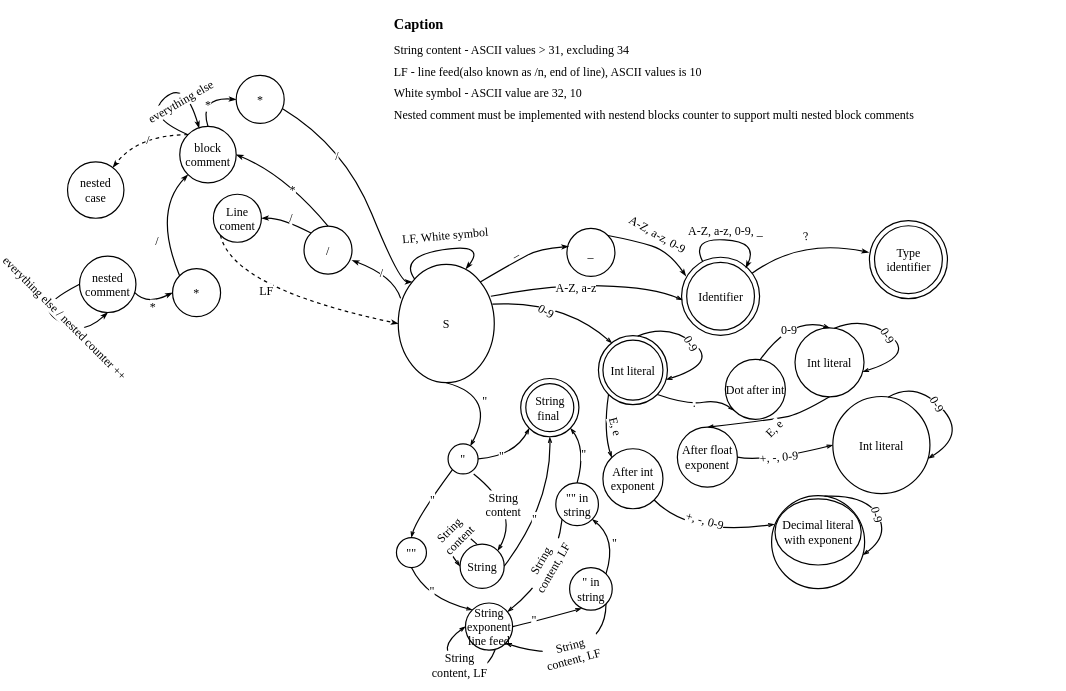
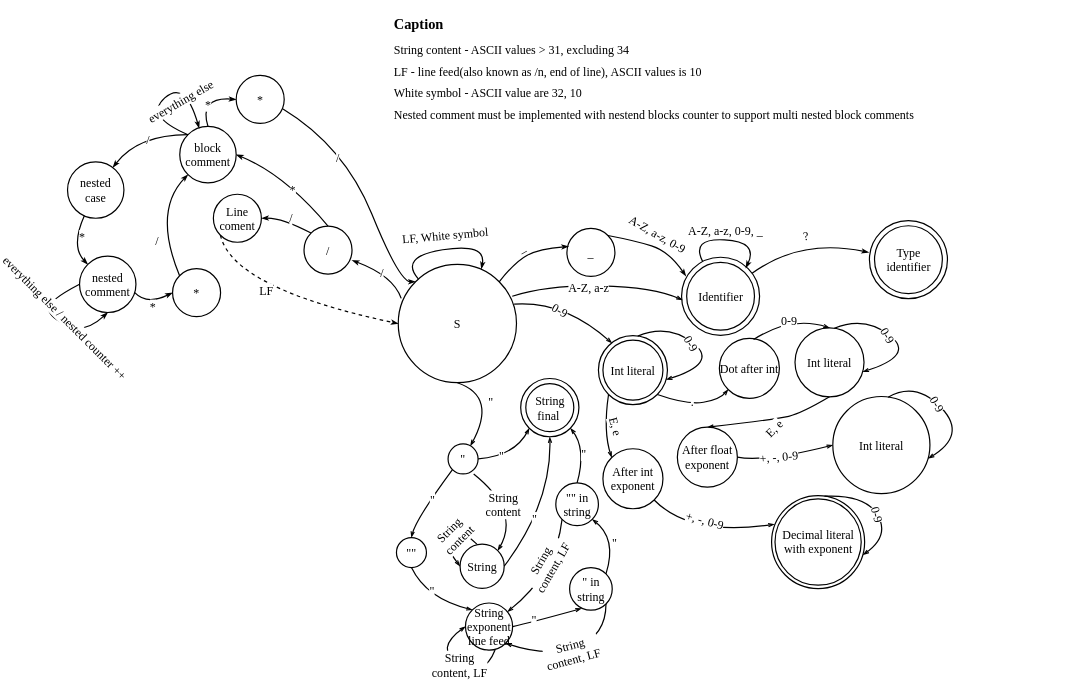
- <mxCell id="107" value="" style="curved=1;endArrow=classicThin;html=1;fontFamily=Times New Roman;fontSize=20;exitX=0;exitY=0;exitDx=0;exitDy=0;strokeWidth=2;endFill=1;dashed=1;" edge="1" parent="1" source="101" target="109"><mxGeometry width="50" height="50" relative="1" as="geometry"><mxPoint x="423" y="191" as="sourcePoint" /><mxPoint x="75" y="323" as="targetPoint" /><Array as="points"><mxPoint x="171" y="224" /></Array></mxGeometry></mxCell>
+ <mxCell id="107" value="" style="curved=1;endArrow=classicThin;html=1;fontFamily=Times New Roman;fontSize=20;exitX=0;exitY=0;exitDx=0;exitDy=0;strokeWidth=2;endFill=1;" edge="1" parent="1" source="101" target="109"><mxGeometry width="50" height="50" relative="1" as="geometry"><mxPoint x="423" y="191" as="sourcePoint" /><mxPoint x="75" y="323" as="targetPoint" /><Array as="points"><mxPoint x="171" y="224" /></Array></mxGeometry></mxCell>
+ <mxCell id="110" value="" style="curved=1;endArrow=classicThin;html=1;fontFamily=Times New Roman;fontSize=20;exitX=0.298;exitY=0.957;exitDx=0;exitDy=0;strokeWidth=2;endFill=1;entryX=0;entryY=0;entryDx=0;entryDy=0;exitPerimeter=0;" edge="1" parent="1" source="109" target="112"><mxGeometry width="50" height="50" relative="1" as="geometry"><mxPoint x="151" y="444.5" as="sourcePoint" /><mxPoint x="175" y="434" as="targetPoint" /><Array as="points"><mxPoint x="59" y="410" /></Array></mxGeometry></mxCell>
+ <mxCell id="111" value="*" style="edgeLabel;html=1;align=center;verticalAlign=middle;resizable=0;points=[];fontSize=20;fontFamily=Times New Roman;labelBorderColor=none;spacingTop=0;rotation=0;" vertex="1" connectable="0" parent="110"><mxGeometry x="-0.27" y="-1" relative="1" as="geometry"><mxPoint x="11" y="2" as="offset" /></mxGeometry></mxCell>
- <mxCell id="2" value="&lt;font face=&quot;Times New Roman&quot; style=&quot;font-size: 20px;&quot;&gt;S&lt;/font&gt;" style="ellipse;whiteSpace=wrap;html=1;aspect=fixed;strokeWidth=2;" parent="1" vertex="1"><mxGeometry x="605" y="440" width="160" height="197" as="geometry" /></mxCell>
+ <mxCell id="2" value="&lt;font face=&quot;Times New Roman&quot; style=&quot;font-size: 20px;&quot;&gt;S&lt;/font&gt;" style="ellipse;whiteSpace=wrap;html=1;aspect=fixed;strokeWidth=2;" parent="1" vertex="1"><mxGeometry x="605" y="440" width="197" height="197" as="geometry" /></mxCell>
- <mxCell id="44" value="Dot after int" style="ellipse;whiteSpace=wrap;html=1;aspect=fixed;strokeWidth=2;fontFamily=Times New Roman;fontSize=20;" parent="1" vertex="1"><mxGeometry x="1150" y="598" width="100" height="100" as="geometry" /></mxCell>
+ <mxCell id="44" value="Dot after int" style="ellipse;whiteSpace=wrap;html=1;aspect=fixed;strokeWidth=2;fontFamily=Times New Roman;fontSize=20;" parent="1" vertex="1"><mxGeometry x="1140" y="563" width="100" height="100" as="geometry" /></mxCell>
- <mxCell id="48" value="&lt;font style=&quot;font-size: 20px;&quot;&gt;Decimal literal with exponent&lt;/font&gt;" style="ellipse;whiteSpace=wrap;html=1;aspect=fixed;strokeWidth=2;fontFamily=Times New Roman;fontSize=20;" parent="1" vertex="1"><mxGeometry x="1232.67" y="830.67" width="143.65" height="110" as="geometry" /></mxCell>
+ <mxCell id="48" value="&lt;font style=&quot;font-size: 20px;&quot;&gt;Decimal literal with exponent&lt;/font&gt;" style="ellipse;whiteSpace=wrap;html=1;aspect=fixed;strokeWidth=2;fontFamily=Times New Roman;fontSize=20;" parent="1" vertex="1"><mxGeometry x="1232.67" y="830.67" width="143.65" height="143.65" as="geometry" /></mxCell>
